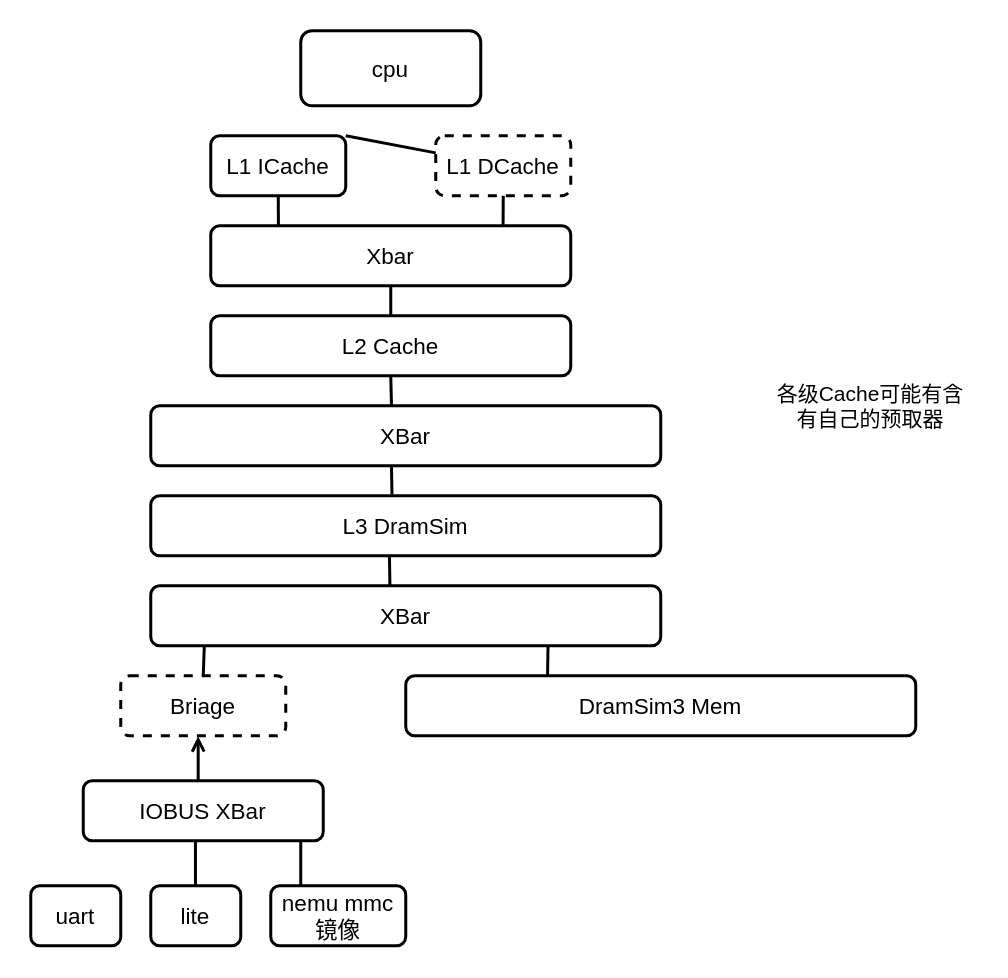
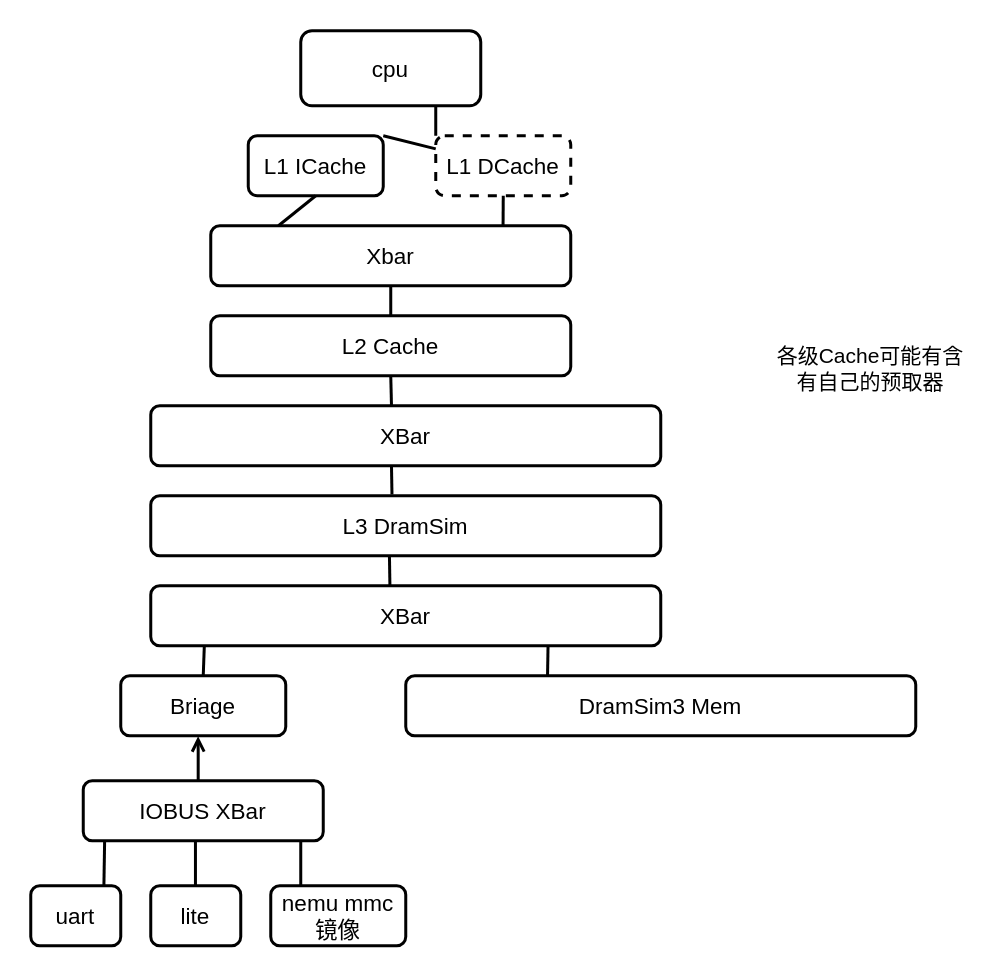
+ <mxCell id="17" value="" style="endArrow=none;html=1;rounded=0;entryX=0.75;entryY=1;entryDx=0;entryDy=0;exitX=0;exitY=0;exitDx=0;exitDy=0;strokeWidth=2;fontSize=15;" edge="1" parent="1" source="4" target="2"><mxGeometry width="50" height="50" relative="1" as="geometry"><mxPoint x="240" y="100" as="sourcePoint" /><mxPoint x="240" y="80" as="targetPoint" /></mxGeometry></mxCell>
- <mxCell id="3" value="L1 ICache" style="rounded=1;whiteSpace=wrap;html=1;strokeWidth=2;fontSize=15;" vertex="1" parent="1"><mxGeometry x="140" y="90" width="90" height="40" as="geometry" /></mxCell>
+ <mxCell id="3" value="L1 ICache" style="rounded=1;whiteSpace=wrap;html=1;strokeWidth=2;fontSize=15;" vertex="1" parent="1"><mxGeometry x="165" y="90" width="90" height="40" as="geometry" /></mxCell>
- <mxCell id="30" value="各级Cache可能有含有自己的预取器" style="text;html=1;align=center;verticalAlign=middle;whiteSpace=wrap;rounded=0;fontSize=14;" vertex="1" parent="1"><mxGeometry x="510" y="255" width="140" height="30" as="geometry" /></mxCell>
+ <mxCell id="30" value="各级Cache可能有含有自己的预取器" style="text;html=1;align=center;verticalAlign=middle;whiteSpace=wrap;rounded=0;fontSize=14;" vertex="1" parent="1"><mxGeometry x="510" y="230" width="140" height="30" as="geometry" /></mxCell>
- <mxCell id="11" value="Briage" style="rounded=1;whiteSpace=wrap;html=1;strokeWidth=2;fontSize=15;dashed=1;" vertex="1" parent="1"><mxGeometry x="80" y="450" width="110" height="40" as="geometry" /></mxCell>
+ <mxCell id="11" value="Briage" style="rounded=1;whiteSpace=wrap;html=1;strokeWidth=2;fontSize=15;" vertex="1" parent="1"><mxGeometry x="80" y="450" width="110" height="40" as="geometry" /></mxCell>
+ <mxCell id="27" value="" style="endArrow=none;html=1;rounded=0;entryX=0.089;entryY=1.01;entryDx=0;entryDy=0;entryPerimeter=0;exitX=0.813;exitY=0;exitDx=0;exitDy=0;exitPerimeter=0;strokeWidth=2;fontSize=15;" edge="1" parent="1" source="12" target="14"><mxGeometry width="50" height="50" relative="1" as="geometry"><mxPoint x="-50" y="590" as="sourcePoint" /><mxPoint x="0" y="540" as="targetPoint" /></mxGeometry></mxCell>
